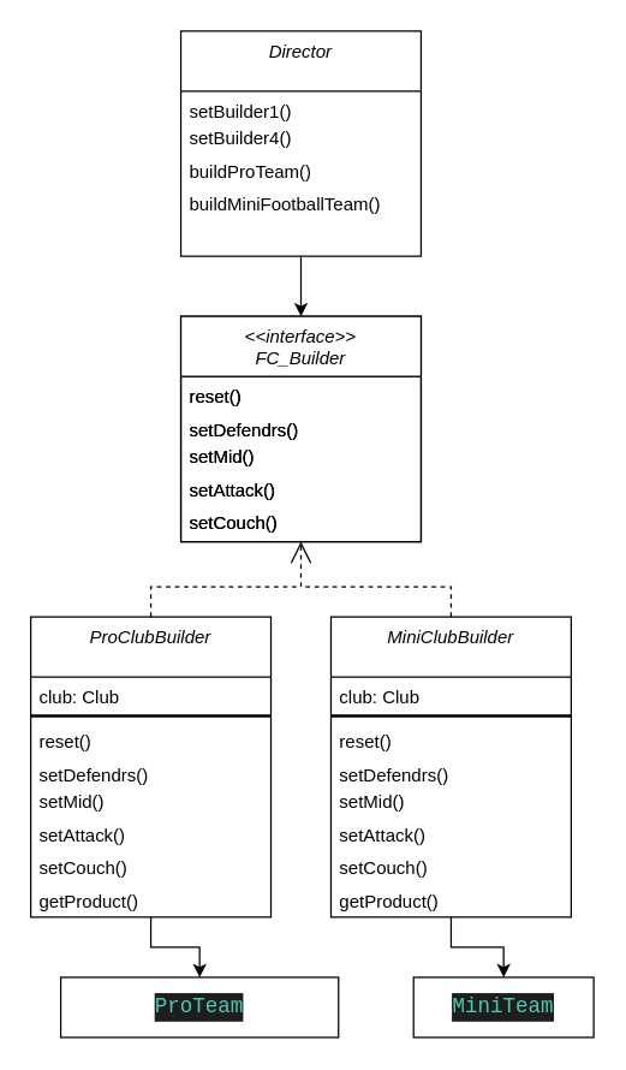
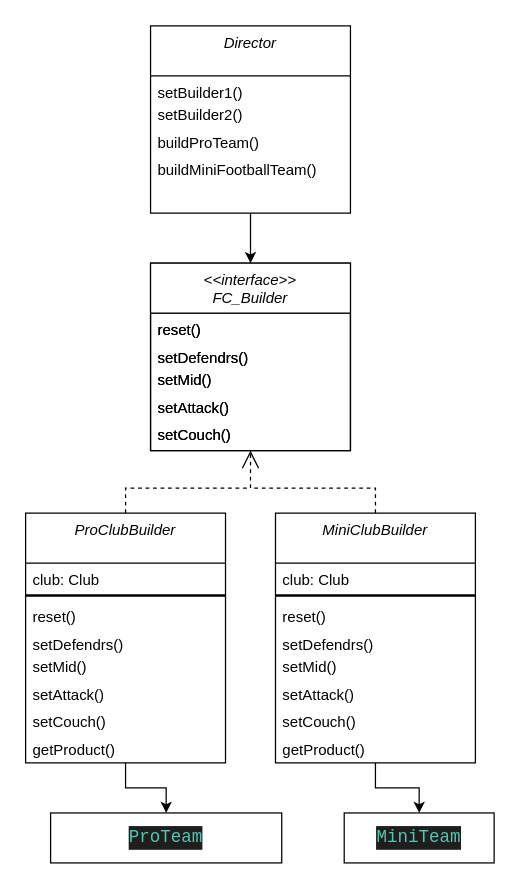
- <mxCell id="40" value="setBuilder4()" style="text;align=left;verticalAlign=top;spacingLeft=4;spacingRight=4;overflow=hidden;rotatable=0;points=[[0,0.5],[1,0.5]];portConstraint=eastwest;rounded=0;shadow=0;html=0;" vertex="1" parent="38"><mxGeometry y="58" width="160" height="22" as="geometry" /></mxCell>
+ <mxCell id="40" value="setBuilder2()" style="text;align=left;verticalAlign=top;spacingLeft=4;spacingRight=4;overflow=hidden;rotatable=0;points=[[0,0.5],[1,0.5]];portConstraint=eastwest;rounded=0;shadow=0;html=0;" vertex="1" parent="38"><mxGeometry y="58" width="160" height="22" as="geometry" /></mxCell>
